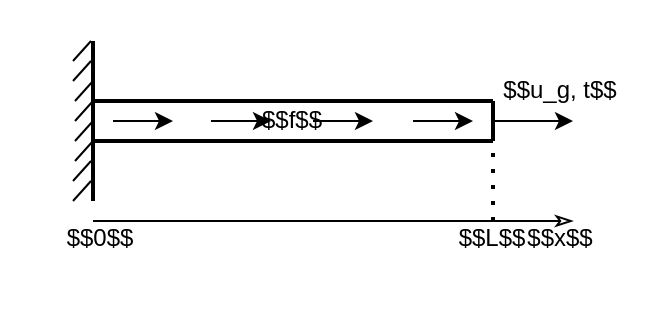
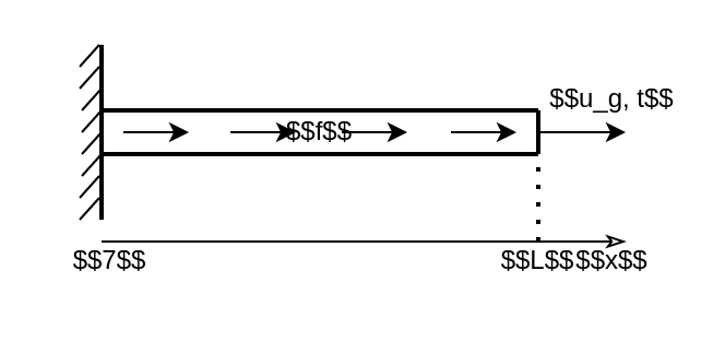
- <mxCell id="16" value="$$0$$" style="text;html=1;strokeColor=none;fillColor=none;align=center;verticalAlign=middle;whiteSpace=wrap;rounded=0;" vertex="1" parent="1"><mxGeometry x="20" y="104" width="60" height="30" as="geometry" /></mxCell>
+ <mxCell id="16" value="$$7$$" style="text;html=1;strokeColor=none;fillColor=none;align=center;verticalAlign=middle;whiteSpace=wrap;rounded=0;" vertex="1" parent="1"><mxGeometry x="20" y="104" width="60" height="30" as="geometry" /></mxCell>
